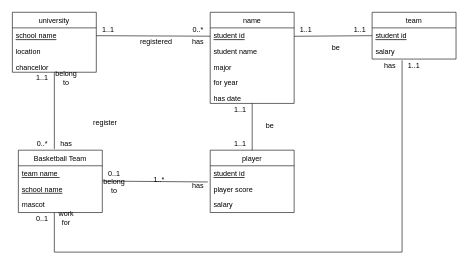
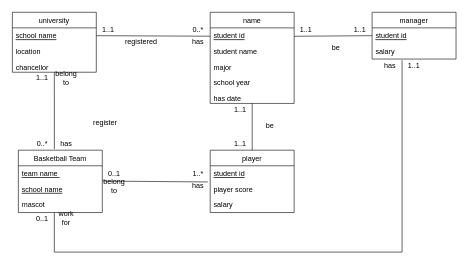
- <mxCell id="19" value="team" style="swimlane;fontStyle=0;childLayout=stackLayout;horizontal=1;startSize=26;fillColor=none;horizontalStack=0;resizeParent=1;resizeParentMax=0;resizeLast=0;collapsible=1;marginBottom=0;" vertex="1" parent="1"><mxGeometry x="620" y="20" width="140" height="78" as="geometry"><mxRectangle x="110" y="100" width="80" height="26" as="alternateBounds" /></mxGeometry></mxCell>
+ <mxCell id="19" value="manager" style="swimlane;fontStyle=0;childLayout=stackLayout;horizontal=1;startSize=26;fillColor=none;horizontalStack=0;resizeParent=1;resizeParentMax=0;resizeLast=0;collapsible=1;marginBottom=0;" vertex="1" parent="1"><mxGeometry x="620" y="20" width="140" height="78" as="geometry"><mxRectangle x="110" y="100" width="80" height="26" as="alternateBounds" /></mxGeometry></mxCell>
- <mxCell id="17" value="registered" style="text;html=1;strokeColor=none;fillColor=none;align=center;verticalAlign=middle;whiteSpace=wrap;rounded=0;" vertex="1" parent="1"><mxGeometry x="240" y="60" width="40" height="20" as="geometry" /></mxCell>
+ <mxCell id="17" value="registered" style="text;html=1;strokeColor=none;fillColor=none;align=center;verticalAlign=middle;whiteSpace=wrap;rounded=0;" vertex="1" parent="1"><mxGeometry x="215" y="60" width="40" height="20" as="geometry" /></mxCell>
- <mxCell id="15" value="for year" style="text;strokeColor=none;fillColor=none;align=left;verticalAlign=top;spacingLeft=4;spacingRight=4;overflow=hidden;rotatable=0;points=[[0,0.5],[1,0.5]];portConstraint=eastwest;" vertex="1" parent="11"><mxGeometry y="104" width="140" height="26" as="geometry" /></mxCell>
+ <mxCell id="15" value="school year" style="text;strokeColor=none;fillColor=none;align=left;verticalAlign=top;spacingLeft=4;spacingRight=4;overflow=hidden;rotatable=0;points=[[0,0.5],[1,0.5]];portConstraint=eastwest;" vertex="1" parent="11"><mxGeometry y="104" width="140" height="26" as="geometry" /></mxCell>
- <mxCell id="44" value="1..*" style="text;html=1;strokeColor=none;fillColor=none;align=center;verticalAlign=middle;whiteSpace=wrap;rounded=0;" vertex="1" parent="1"><mxGeometry x="245" y="290" width="40" height="20" as="geometry" /></mxCell>
+ <mxCell id="44" value="1..*" style="text;html=1;strokeColor=none;fillColor=none;align=center;verticalAlign=middle;whiteSpace=wrap;rounded=0;" vertex="1" parent="1"><mxGeometry x="310" y="280" width="40" height="20" as="geometry" /></mxCell>
